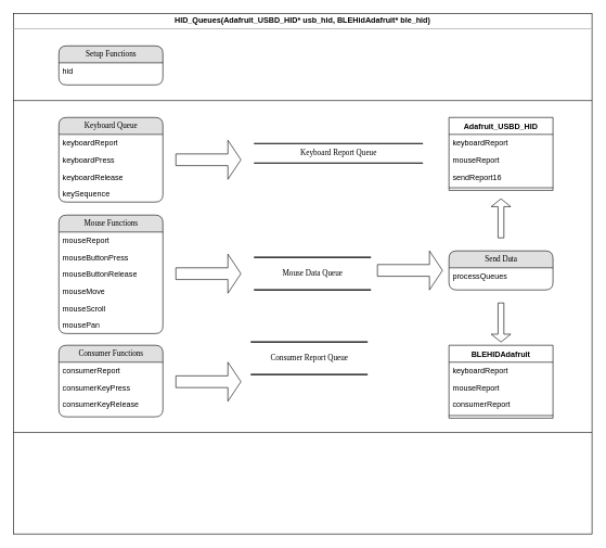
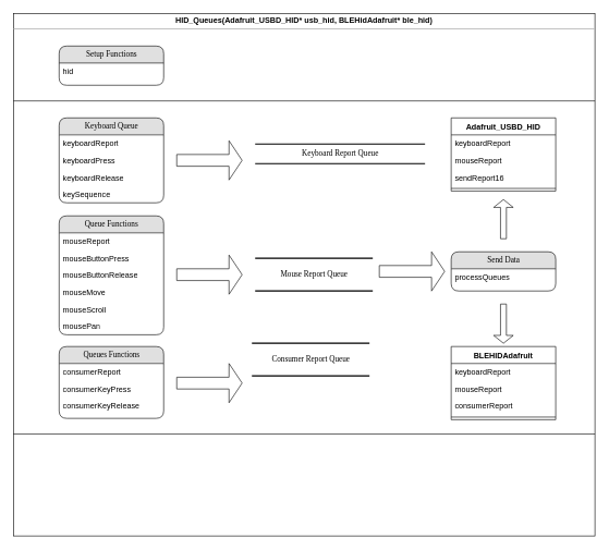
- <mxCell id="12" value="Mouse Functions" style="swimlane;html=1;fontStyle=0;childLayout=stackLayout;horizontal=1;startSize=26;fillColor=#e0e0e0;horizontalStack=0;resizeParent=1;resizeLast=0;collapsible=1;marginBottom=0;swimlaneFillColor=#ffffff;align=center;rounded=1;shadow=0;comic=0;labelBackgroundColor=none;strokeWidth=1;fontFamily=Verdana;fontSize=12" parent="1" vertex="1"><mxGeometry x="90" y="330" width="160" height="182" as="geometry" /></mxCell>
+ <mxCell id="12" value="Queue Functions" style="swimlane;html=1;fontStyle=0;childLayout=stackLayout;horizontal=1;startSize=26;fillColor=#e0e0e0;horizontalStack=0;resizeParent=1;resizeLast=0;collapsible=1;marginBottom=0;swimlaneFillColor=#ffffff;align=center;rounded=1;shadow=0;comic=0;labelBackgroundColor=none;strokeWidth=1;fontFamily=Verdana;fontSize=12" parent="1" vertex="1"><mxGeometry x="90" y="330" width="160" height="182" as="geometry" /></mxCell>
- <mxCell id="20" value="Mouse Data Queue" style="html=1;rounded=0;shadow=0;comic=0;labelBackgroundColor=none;strokeWidth=2;fontFamily=Verdana;fontSize=12;align=center;shape=mxgraph.ios7ui.horLines;" parent="1" vertex="1"><mxGeometry x="390" y="395" width="180" height="50" as="geometry" /></mxCell>
+ <mxCell id="20" value="Mouse Report Queue" style="html=1;rounded=0;shadow=0;comic=0;labelBackgroundColor=none;strokeWidth=2;fontFamily=Verdana;fontSize=12;align=center;shape=mxgraph.ios7ui.horLines;" parent="1" vertex="1"><mxGeometry x="390" y="395" width="180" height="50" as="geometry" /></mxCell>
- <mxCell id="8" value="Consumer Functions" style="swimlane;html=1;fontStyle=0;childLayout=stackLayout;horizontal=1;startSize=26;fillColor=#e0e0e0;horizontalStack=0;resizeParent=1;resizeLast=0;collapsible=1;marginBottom=0;swimlaneFillColor=#ffffff;align=center;rounded=1;shadow=0;comic=0;labelBackgroundColor=none;strokeWidth=1;fontFamily=Verdana;fontSize=12" parent="1" vertex="1"><mxGeometry x="90" y="530" width="160" height="110" as="geometry" /></mxCell>
+ <mxCell id="8" value="Queues Functions" style="swimlane;html=1;fontStyle=0;childLayout=stackLayout;horizontal=1;startSize=26;fillColor=#e0e0e0;horizontalStack=0;resizeParent=1;resizeLast=0;collapsible=1;marginBottom=0;swimlaneFillColor=#ffffff;align=center;rounded=1;shadow=0;comic=0;labelBackgroundColor=none;strokeWidth=1;fontFamily=Verdana;fontSize=12" parent="1" vertex="1"><mxGeometry x="90" y="530" width="160" height="110" as="geometry" /></mxCell>
